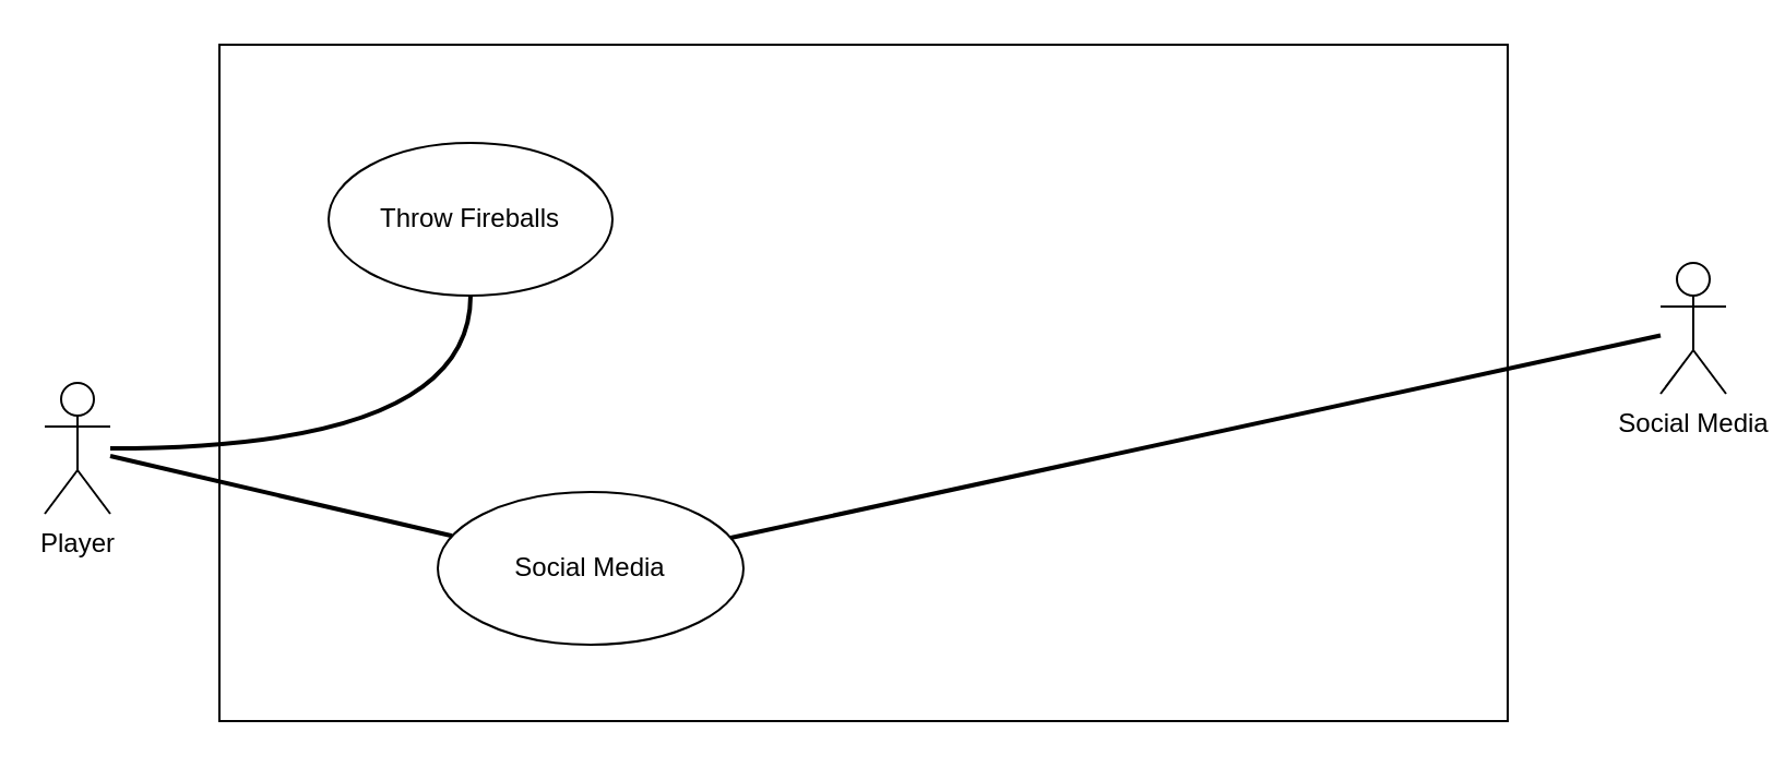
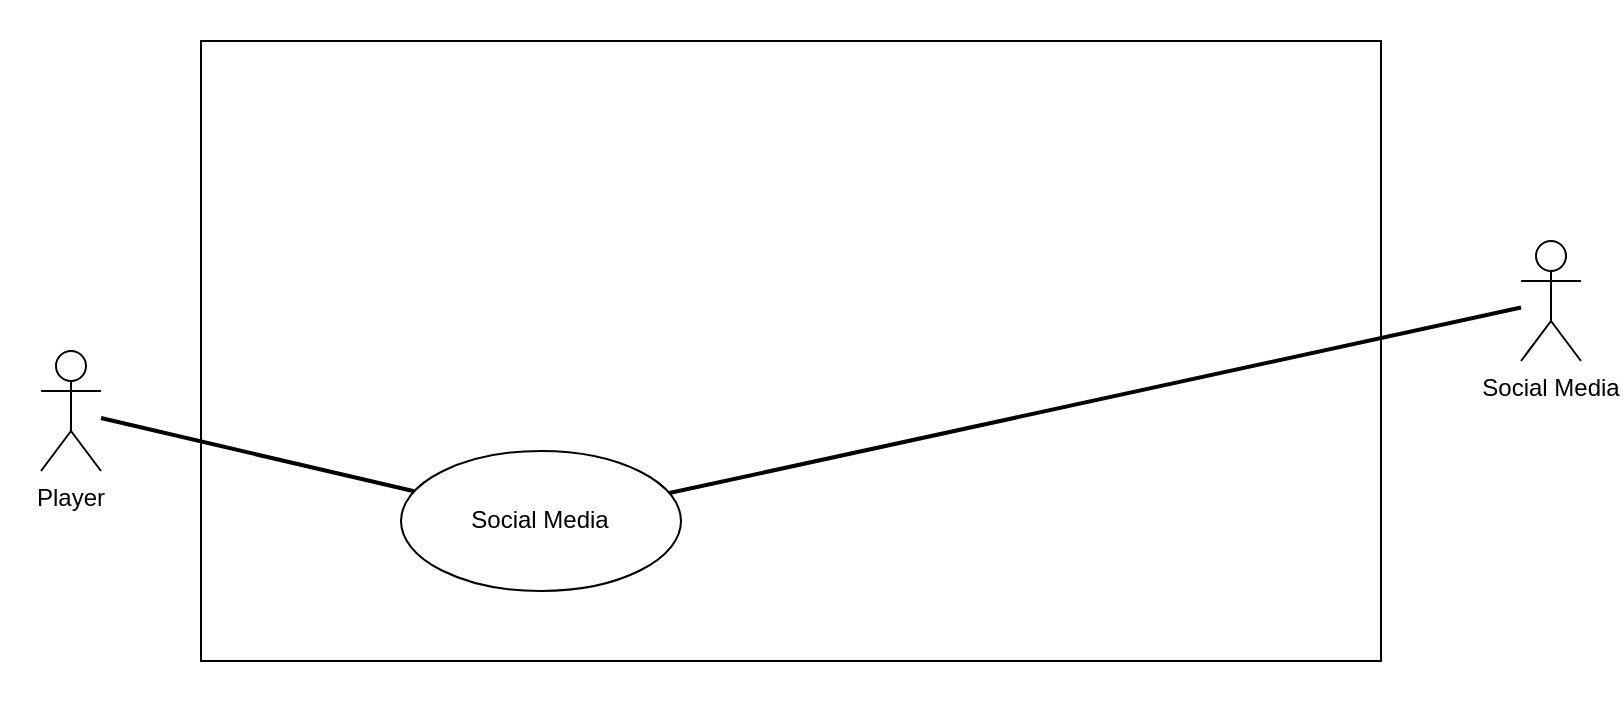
- <mxCell id="5" value="Throw Fireballs" style="ellipse;whiteSpace=wrap;html=1;fillColor=none;" vertex="1" parent="1"><mxGeometry x="150" y="65" width="130" height="70" as="geometry" /></mxCell>
- <mxCell id="9" style="rounded=0;orthogonalLoop=1;jettySize=auto;html=1;endArrow=none;endFill=0;strokeWidth=2;edgeStyle=orthogonalEdgeStyle;elbow=vertical;curved=1;" edge="1" parent="1" source="4" target="5"><mxGeometry relative="1" as="geometry" /></mxCell>
